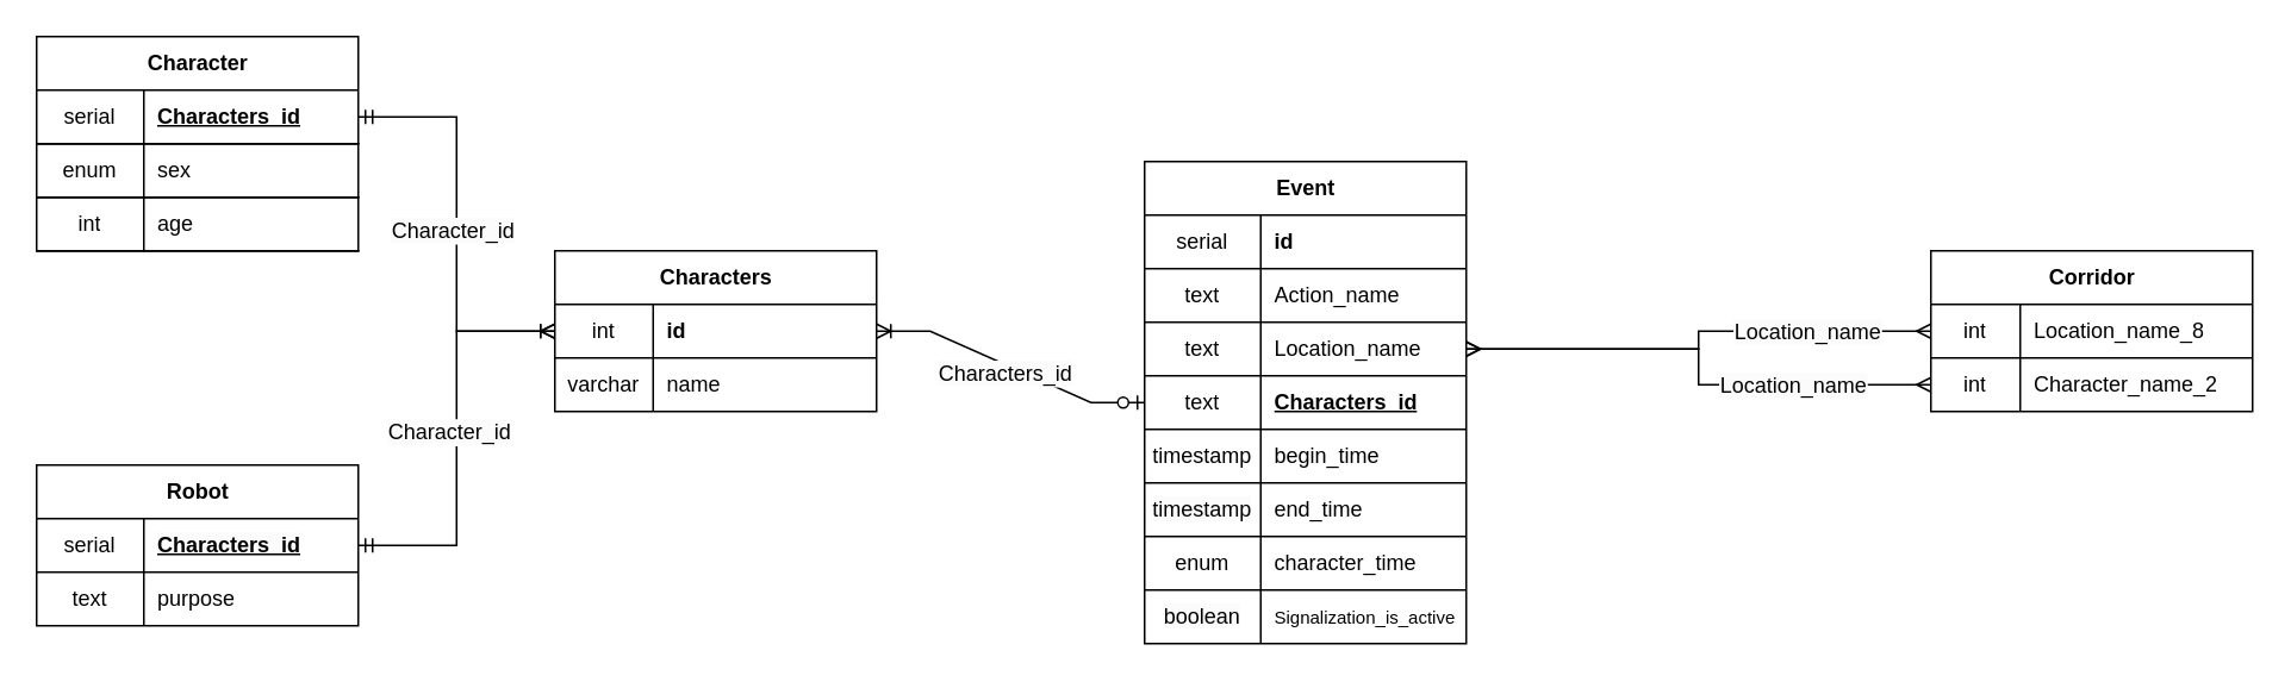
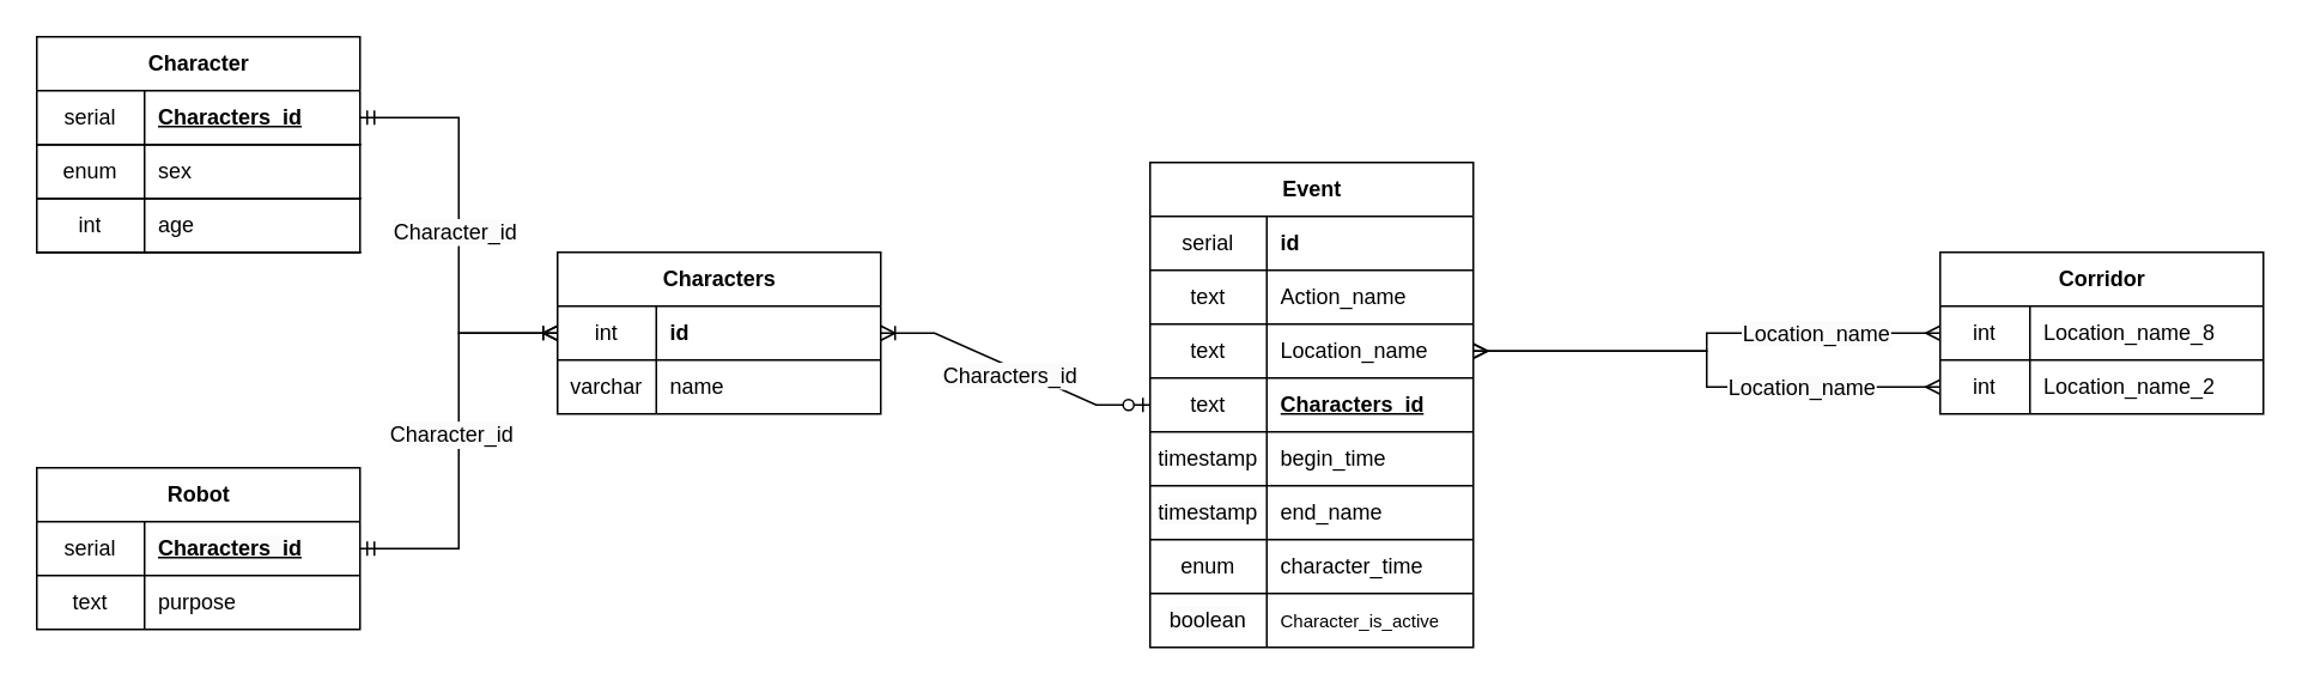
- <mxCell id="42" value="Character_name_2" style="shape=partialRectangle;connectable=0;fillColor=none;top=0;left=0;bottom=0;right=0;align=left;spacingLeft=6;overflow=hidden;whiteSpace=wrap;html=1;" parent="40" vertex="1"><mxGeometry x="50" width="130" height="30" as="geometry"><mxRectangle width="130" height="30" as="alternateBounds" /></mxGeometry></mxCell>
+ <mxCell id="42" value="Location_name_2" style="shape=partialRectangle;connectable=0;fillColor=none;top=0;left=0;bottom=0;right=0;align=left;spacingLeft=6;overflow=hidden;whiteSpace=wrap;html=1;" parent="40" vertex="1"><mxGeometry x="50" width="130" height="30" as="geometry"><mxRectangle width="130" height="30" as="alternateBounds" /></mxGeometry></mxCell>
- <mxCell id="21" value="end_time" style="shape=partialRectangle;connectable=0;fillColor=none;top=0;left=0;bottom=0;right=0;align=left;spacingLeft=6;overflow=hidden;whiteSpace=wrap;html=1;" parent="19" vertex="1"><mxGeometry x="65" width="115" height="30" as="geometry"><mxRectangle width="115" height="30" as="alternateBounds" /></mxGeometry></mxCell>
+ <mxCell id="21" value="end_name" style="shape=partialRectangle;connectable=0;fillColor=none;top=0;left=0;bottom=0;right=0;align=left;spacingLeft=6;overflow=hidden;whiteSpace=wrap;html=1;" parent="19" vertex="1"><mxGeometry x="65" width="115" height="30" as="geometry"><mxRectangle width="115" height="30" as="alternateBounds" /></mxGeometry></mxCell>
- <mxCell id="28" value="&lt;font style=&quot;font-size: 10px;&quot;&gt;&lt;span style=&quot;text-align: center; text-wrap-mode: nowrap; background-color: rgb(255, 255, 255);&quot;&gt;Signalization&lt;/span&gt;_is_active&lt;/font&gt;" style="shape=partialRectangle;connectable=0;fillColor=none;top=0;left=0;bottom=0;right=0;align=left;spacingLeft=6;overflow=hidden;whiteSpace=wrap;html=1;" vertex="1" parent="26"><mxGeometry x="65" width="115" height="30" as="geometry"><mxRectangle width="115" height="30" as="alternateBounds" /></mxGeometry></mxCell>
+ <mxCell id="28" value="&lt;font style=&quot;font-size: 10px;&quot;&gt;&lt;span style=&quot;text-align: center; text-wrap-mode: nowrap; background-color: rgb(255, 255, 255);&quot;&gt;Character&lt;/span&gt;_is_active&lt;/font&gt;" style="shape=partialRectangle;connectable=0;fillColor=none;top=0;left=0;bottom=0;right=0;align=left;spacingLeft=6;overflow=hidden;whiteSpace=wrap;html=1;" vertex="1" parent="26"><mxGeometry x="65" width="115" height="30" as="geometry"><mxRectangle width="115" height="30" as="alternateBounds" /></mxGeometry></mxCell>
